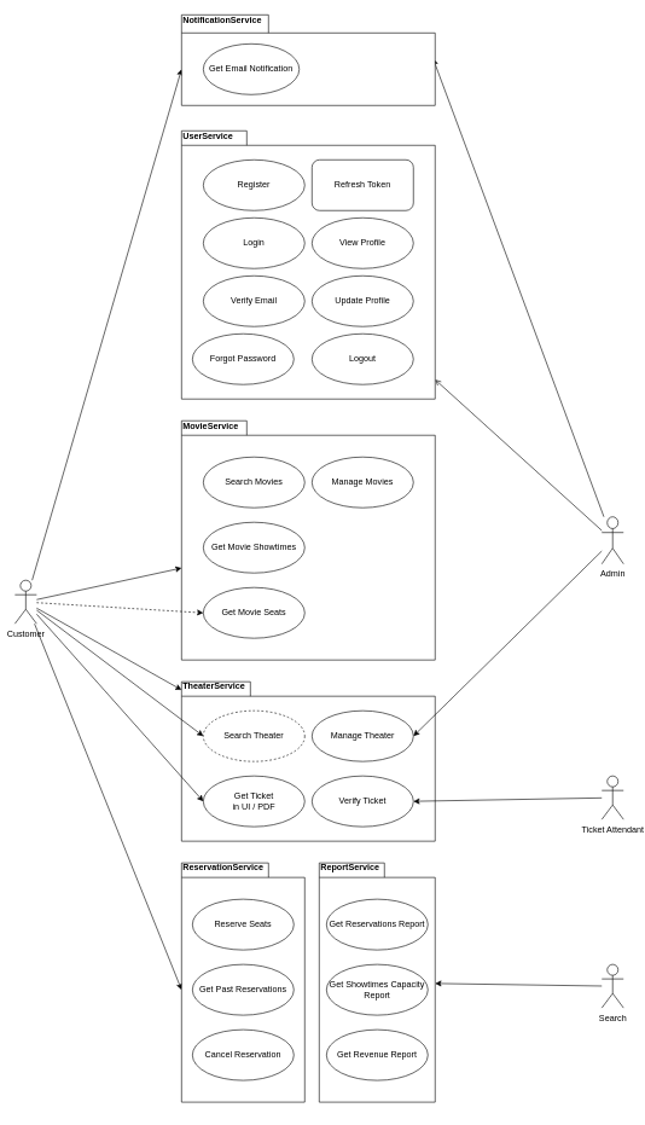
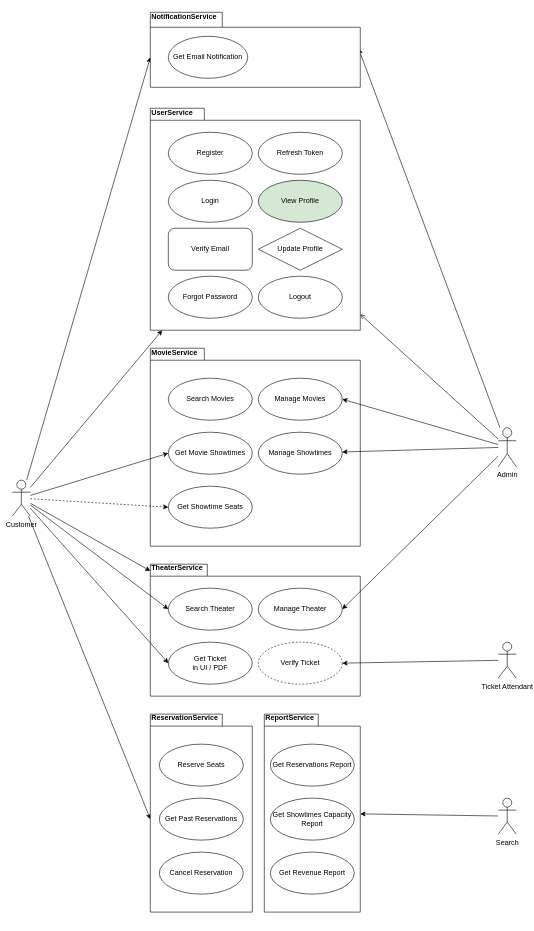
- <mxCell id="22" value="Refresh Token" style="whiteSpace=wrap;html=1;rounded=1;" vertex="1" parent="17"><mxGeometry x="180" y="40" width="140" height="70" as="geometry" /></mxCell>
+ <mxCell id="22" value="Refresh Token" style="ellipse;whiteSpace=wrap;html=1;" vertex="1" parent="17"><mxGeometry x="180" y="40" width="140" height="70" as="geometry" /></mxCell>
- <mxCell id="23" value="View Profile" style="ellipse;whiteSpace=wrap;html=1;" vertex="1" parent="17"><mxGeometry x="180" y="120" width="140" height="70" as="geometry" /></mxCell>
+ <mxCell id="23" value="View Profile" style="ellipse;whiteSpace=wrap;html=1;fillColor=#d5e8d4;" vertex="1" parent="17"><mxGeometry x="180" y="120" width="140" height="70" as="geometry" /></mxCell>
- <mxCell id="19" value="Verify Email" style="ellipse;whiteSpace=wrap;html=1;" vertex="1" parent="17"><mxGeometry x="30" y="200" width="140" height="70" as="geometry" /></mxCell>
+ <mxCell id="19" value="Verify Email" style="whiteSpace=wrap;html=1;rounded=1;" vertex="1" parent="17"><mxGeometry x="30" y="200" width="140" height="70" as="geometry" /></mxCell>
- <mxCell id="24" value="Update Profile" style="ellipse;whiteSpace=wrap;html=1;" vertex="1" parent="17"><mxGeometry x="180" y="200" width="140" height="70" as="geometry" /></mxCell>
+ <mxCell id="24" value="Update Profile" style="rhombus;whiteSpace=wrap;html=1;" vertex="1" parent="17"><mxGeometry x="180" y="200" width="140" height="70" as="geometry" /></mxCell>
- <mxCell id="20" value="Forgot Password" style="ellipse;whiteSpace=wrap;html=1;" vertex="1" parent="17"><mxGeometry x="15" y="280" width="140" height="70" as="geometry" /></mxCell>
+ <mxCell id="20" value="Forgot Password" style="ellipse;whiteSpace=wrap;html=1;" vertex="1" parent="17"><mxGeometry x="30" y="280" width="140" height="70" as="geometry" /></mxCell>
+ <mxCell id="13" style="rounded=0;orthogonalLoop=1;jettySize=auto;html=1;" edge="1" parent="1" source="4" target="18"><mxGeometry relative="1" as="geometry"><mxPoint x="755" y="100" as="sourcePoint" /><mxPoint x="627" y="101" as="targetPoint" /></mxGeometry></mxCell>
+ <mxCell id="36" style="rounded=0;orthogonalLoop=1;jettySize=auto;html=1;entryX=1;entryY=0.5;entryDx=0;entryDy=0;" edge="1" parent="1" source="3" target="6"><mxGeometry relative="1" as="geometry"><mxPoint x="110" y="573" as="sourcePoint" /><mxPoint x="300" y="491" as="targetPoint" /></mxGeometry></mxCell>
+ <mxCell id="51" style="rounded=0;orthogonalLoop=1;jettySize=auto;html=1;" edge="1" parent="1" source="3" target="42"><mxGeometry relative="1" as="geometry"><mxPoint x="1000" y="755" as="sourcePoint" /><mxPoint x="580" y="675" as="targetPoint" /></mxGeometry></mxCell>
+ <mxCell id="42" value="Manage Showtimes" style="ellipse;whiteSpace=wrap;html=1;" vertex="1" parent="1"><mxGeometry x="430" y="720" width="140" height="70" as="geometry" /></mxCell>
- <mxCell id="33" style="rounded=0;orthogonalLoop=1;jettySize=auto;html=1;" edge="1" parent="1" source="4" target="5"><mxGeometry relative="1" as="geometry"><mxPoint x="80" y="543" as="sourcePoint" /><mxPoint x="270" y="461" as="targetPoint" /></mxGeometry></mxCell>
+ <mxCell id="33" style="rounded=0;orthogonalLoop=1;jettySize=auto;html=1;entryX=0;entryY=0.5;entryDx=0;entryDy=0;" edge="1" parent="1" source="4" target="8"><mxGeometry relative="1" as="geometry"><mxPoint x="80" y="543" as="sourcePoint" /><mxPoint x="270" y="461" as="targetPoint" /></mxGeometry></mxCell>
- <mxCell id="9" value="Get Movie Seats" style="ellipse;whiteSpace=wrap;html=1;" vertex="1" parent="1"><mxGeometry x="280" y="810" width="140" height="70" as="geometry" /></mxCell>
+ <mxCell id="9" value="Get Showtime Seats" style="ellipse;whiteSpace=wrap;html=1;" vertex="1" parent="1"><mxGeometry x="280" y="810" width="140" height="70" as="geometry" /></mxCell>
- <mxCell id="48" value="Search Theater" style="ellipse;whiteSpace=wrap;html=1;dashed=1;" vertex="1" parent="1"><mxGeometry x="280" y="980" width="140" height="70" as="geometry" /></mxCell>
+ <mxCell id="48" value="Search Theater" style="ellipse;whiteSpace=wrap;html=1;" vertex="1" parent="1"><mxGeometry x="280" y="980" width="140" height="70" as="geometry" /></mxCell>
- <mxCell id="50" value="Verify Ticket" style="ellipse;whiteSpace=wrap;html=1;" vertex="1" parent="1"><mxGeometry x="430" y="1070" width="140" height="70" as="geometry" /></mxCell>
+ <mxCell id="50" value="Verify Ticket" style="ellipse;whiteSpace=wrap;html=1;dashed=1;" vertex="1" parent="1"><mxGeometry x="430" y="1070" width="140" height="70" as="geometry" /></mxCell>
